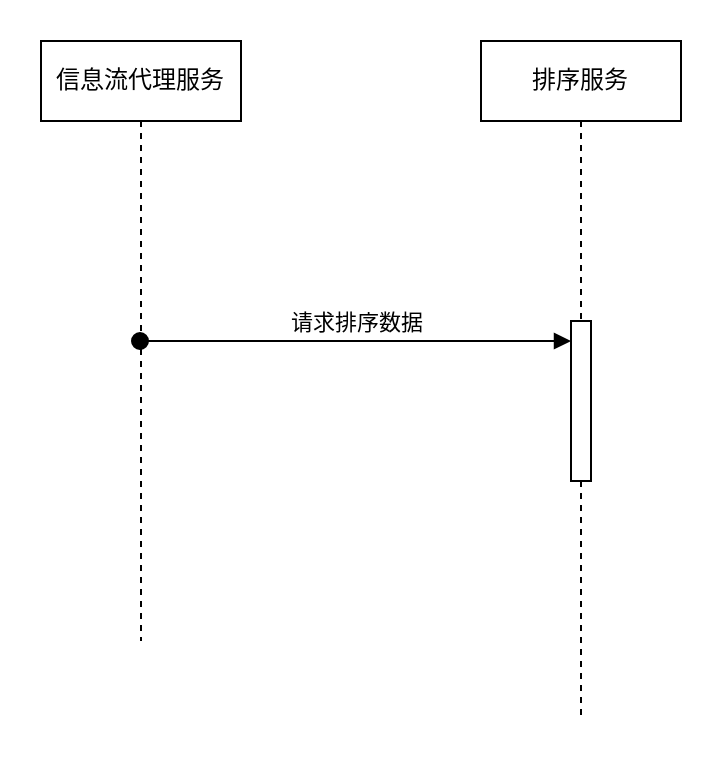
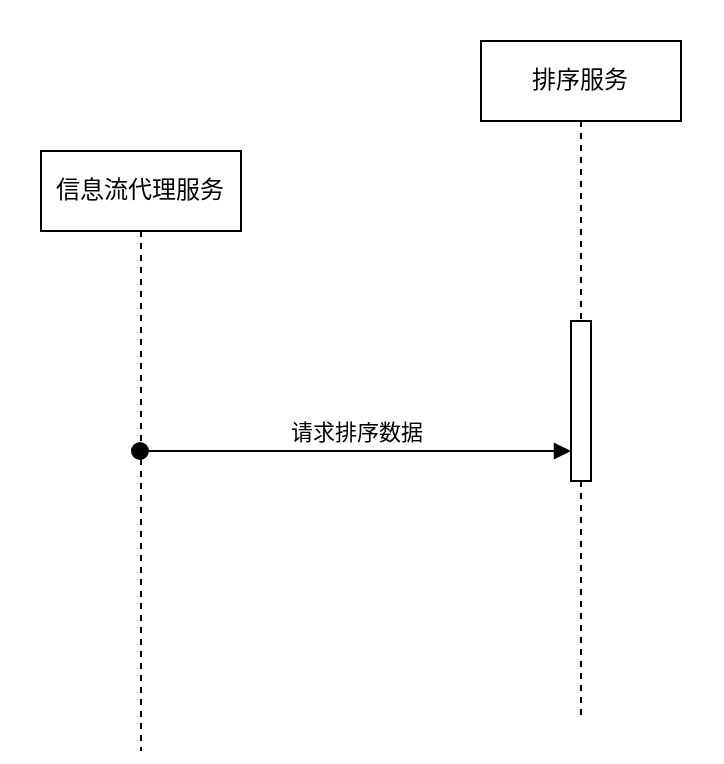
- <mxCell id="4" value="信息流代理服务" style="shape=umlLifeline;perimeter=lifelinePerimeter;whiteSpace=wrap;html=1;container=1;collapsible=0;recursiveResize=0;outlineConnect=0;" vertex="1" parent="1"><mxGeometry x="20" y="20" width="100" height="300" as="geometry" /></mxCell>
+ <mxCell id="4" value="信息流代理服务" style="shape=umlLifeline;perimeter=lifelinePerimeter;whiteSpace=wrap;html=1;container=1;collapsible=0;recursiveResize=0;outlineConnect=0;" vertex="1" parent="1"><mxGeometry x="20" y="75" width="100" height="300" as="geometry" /></mxCell>
